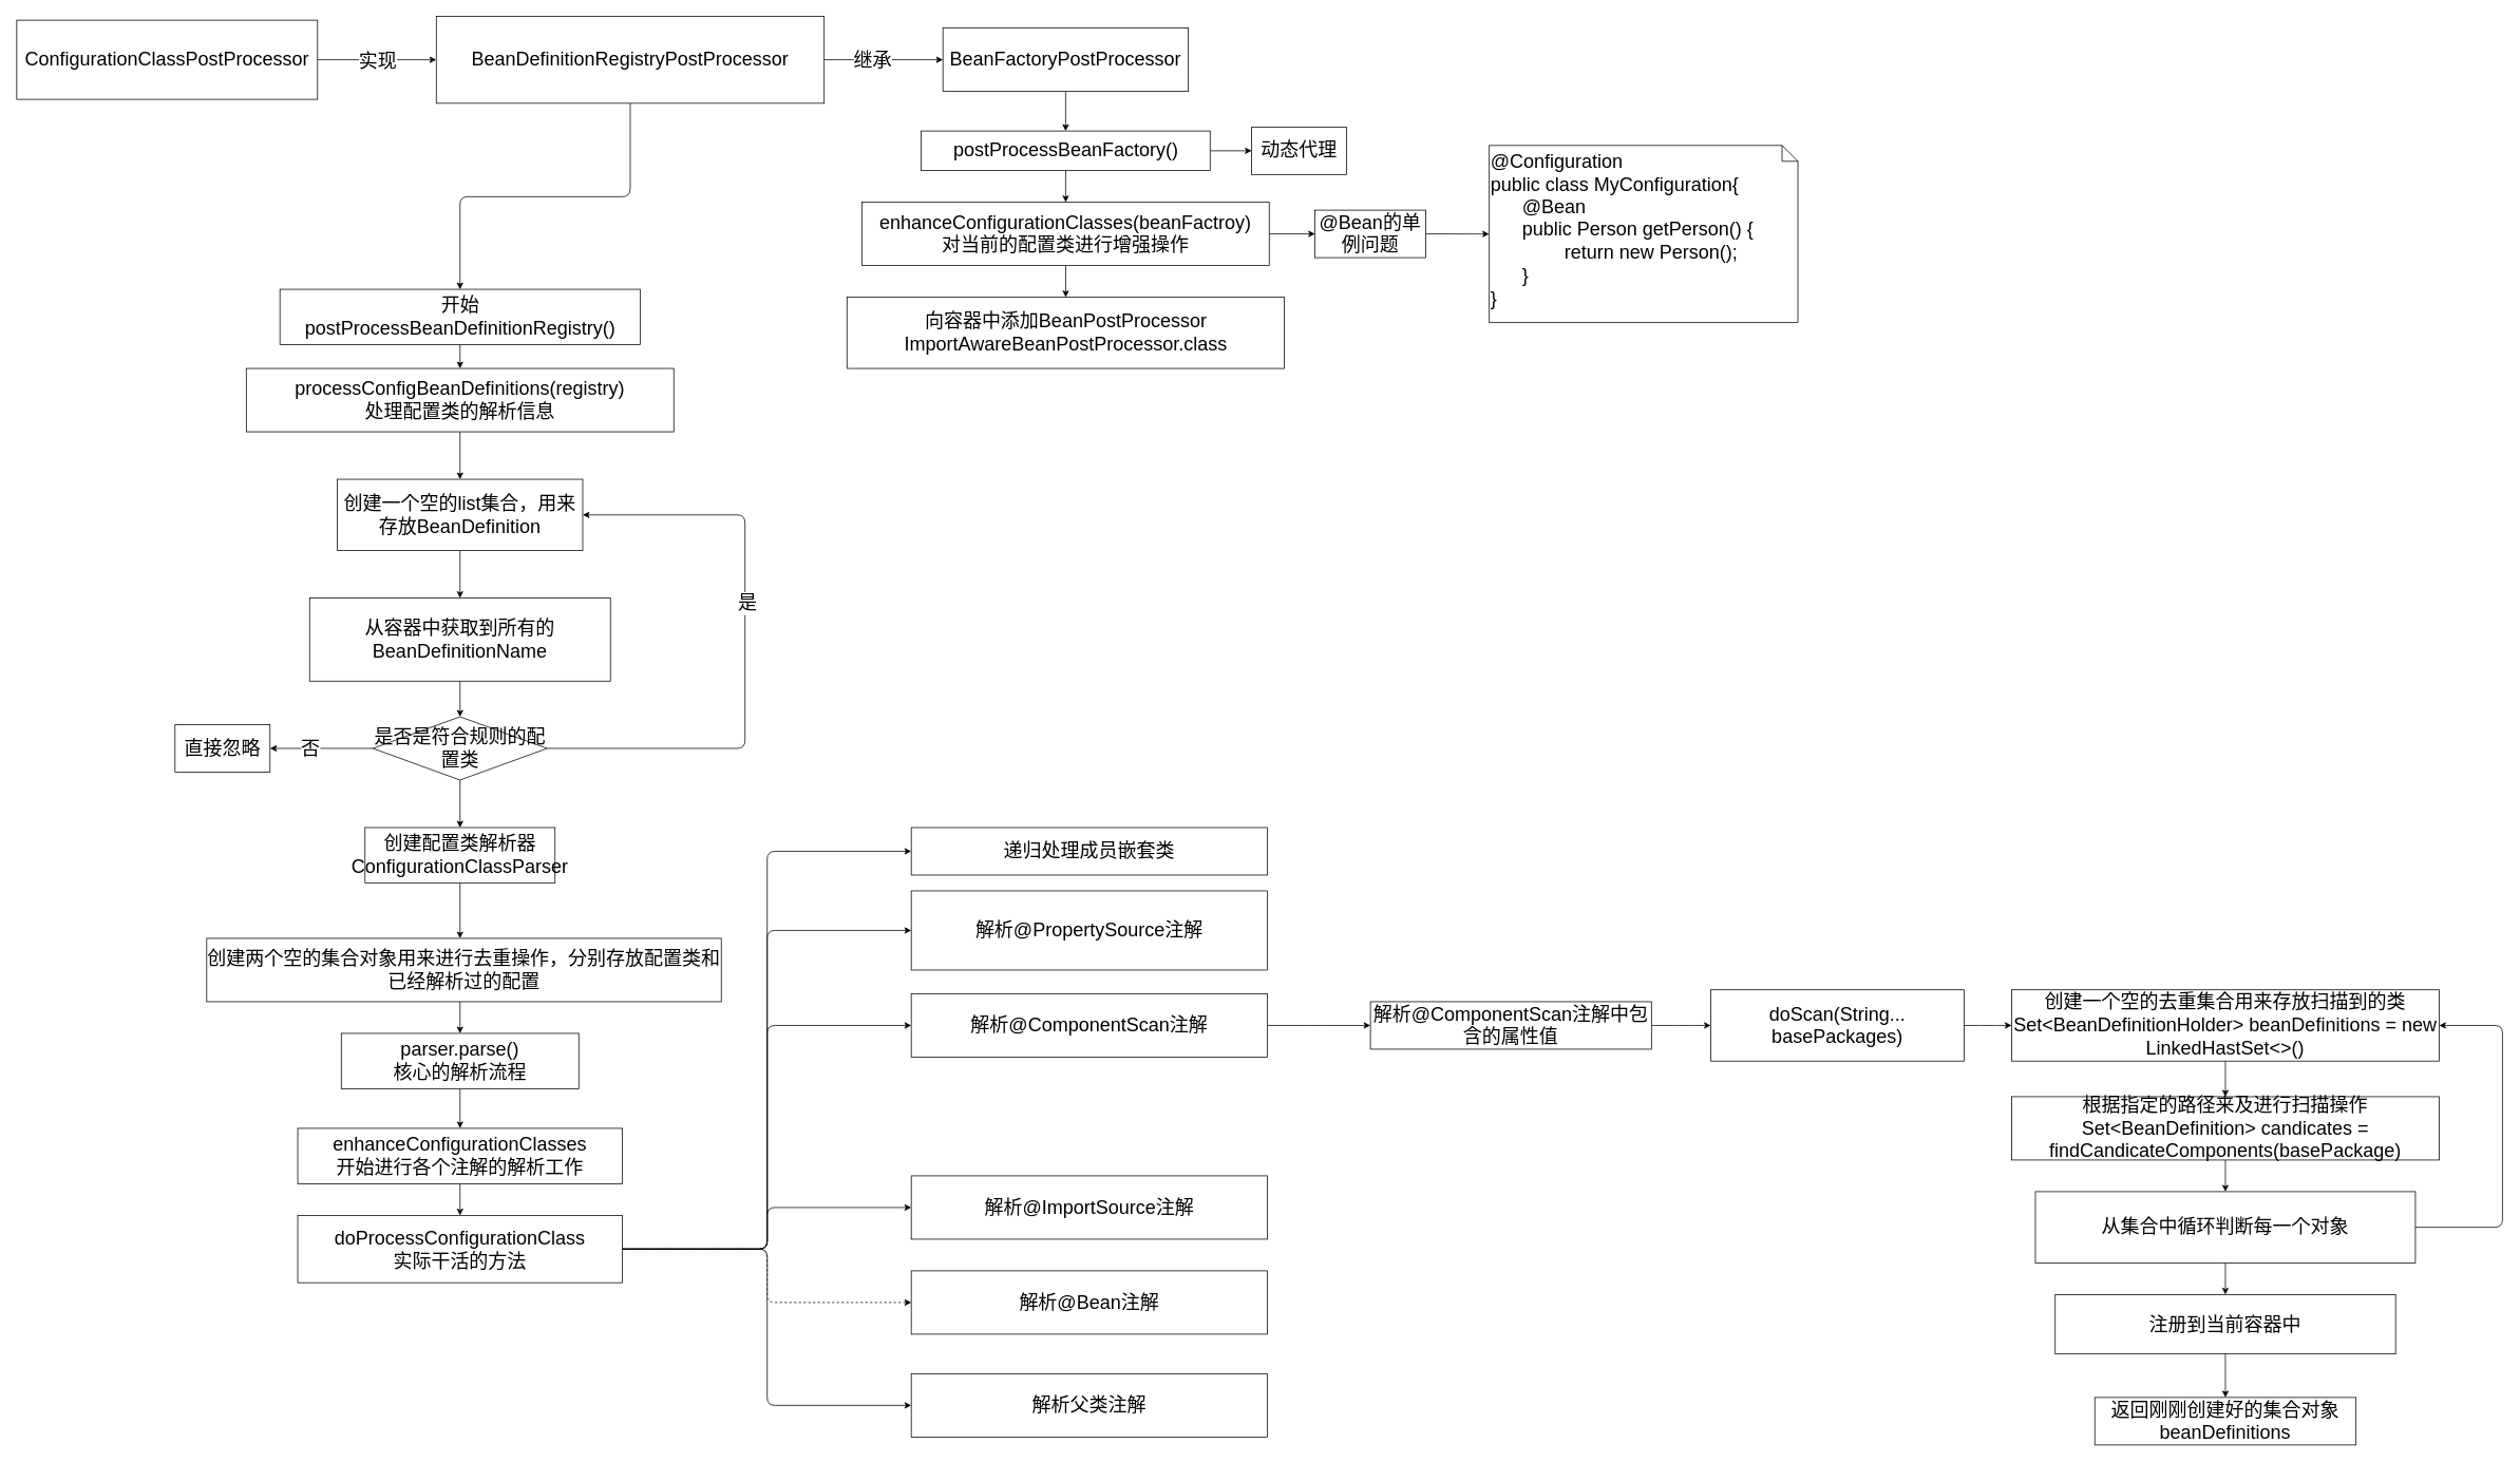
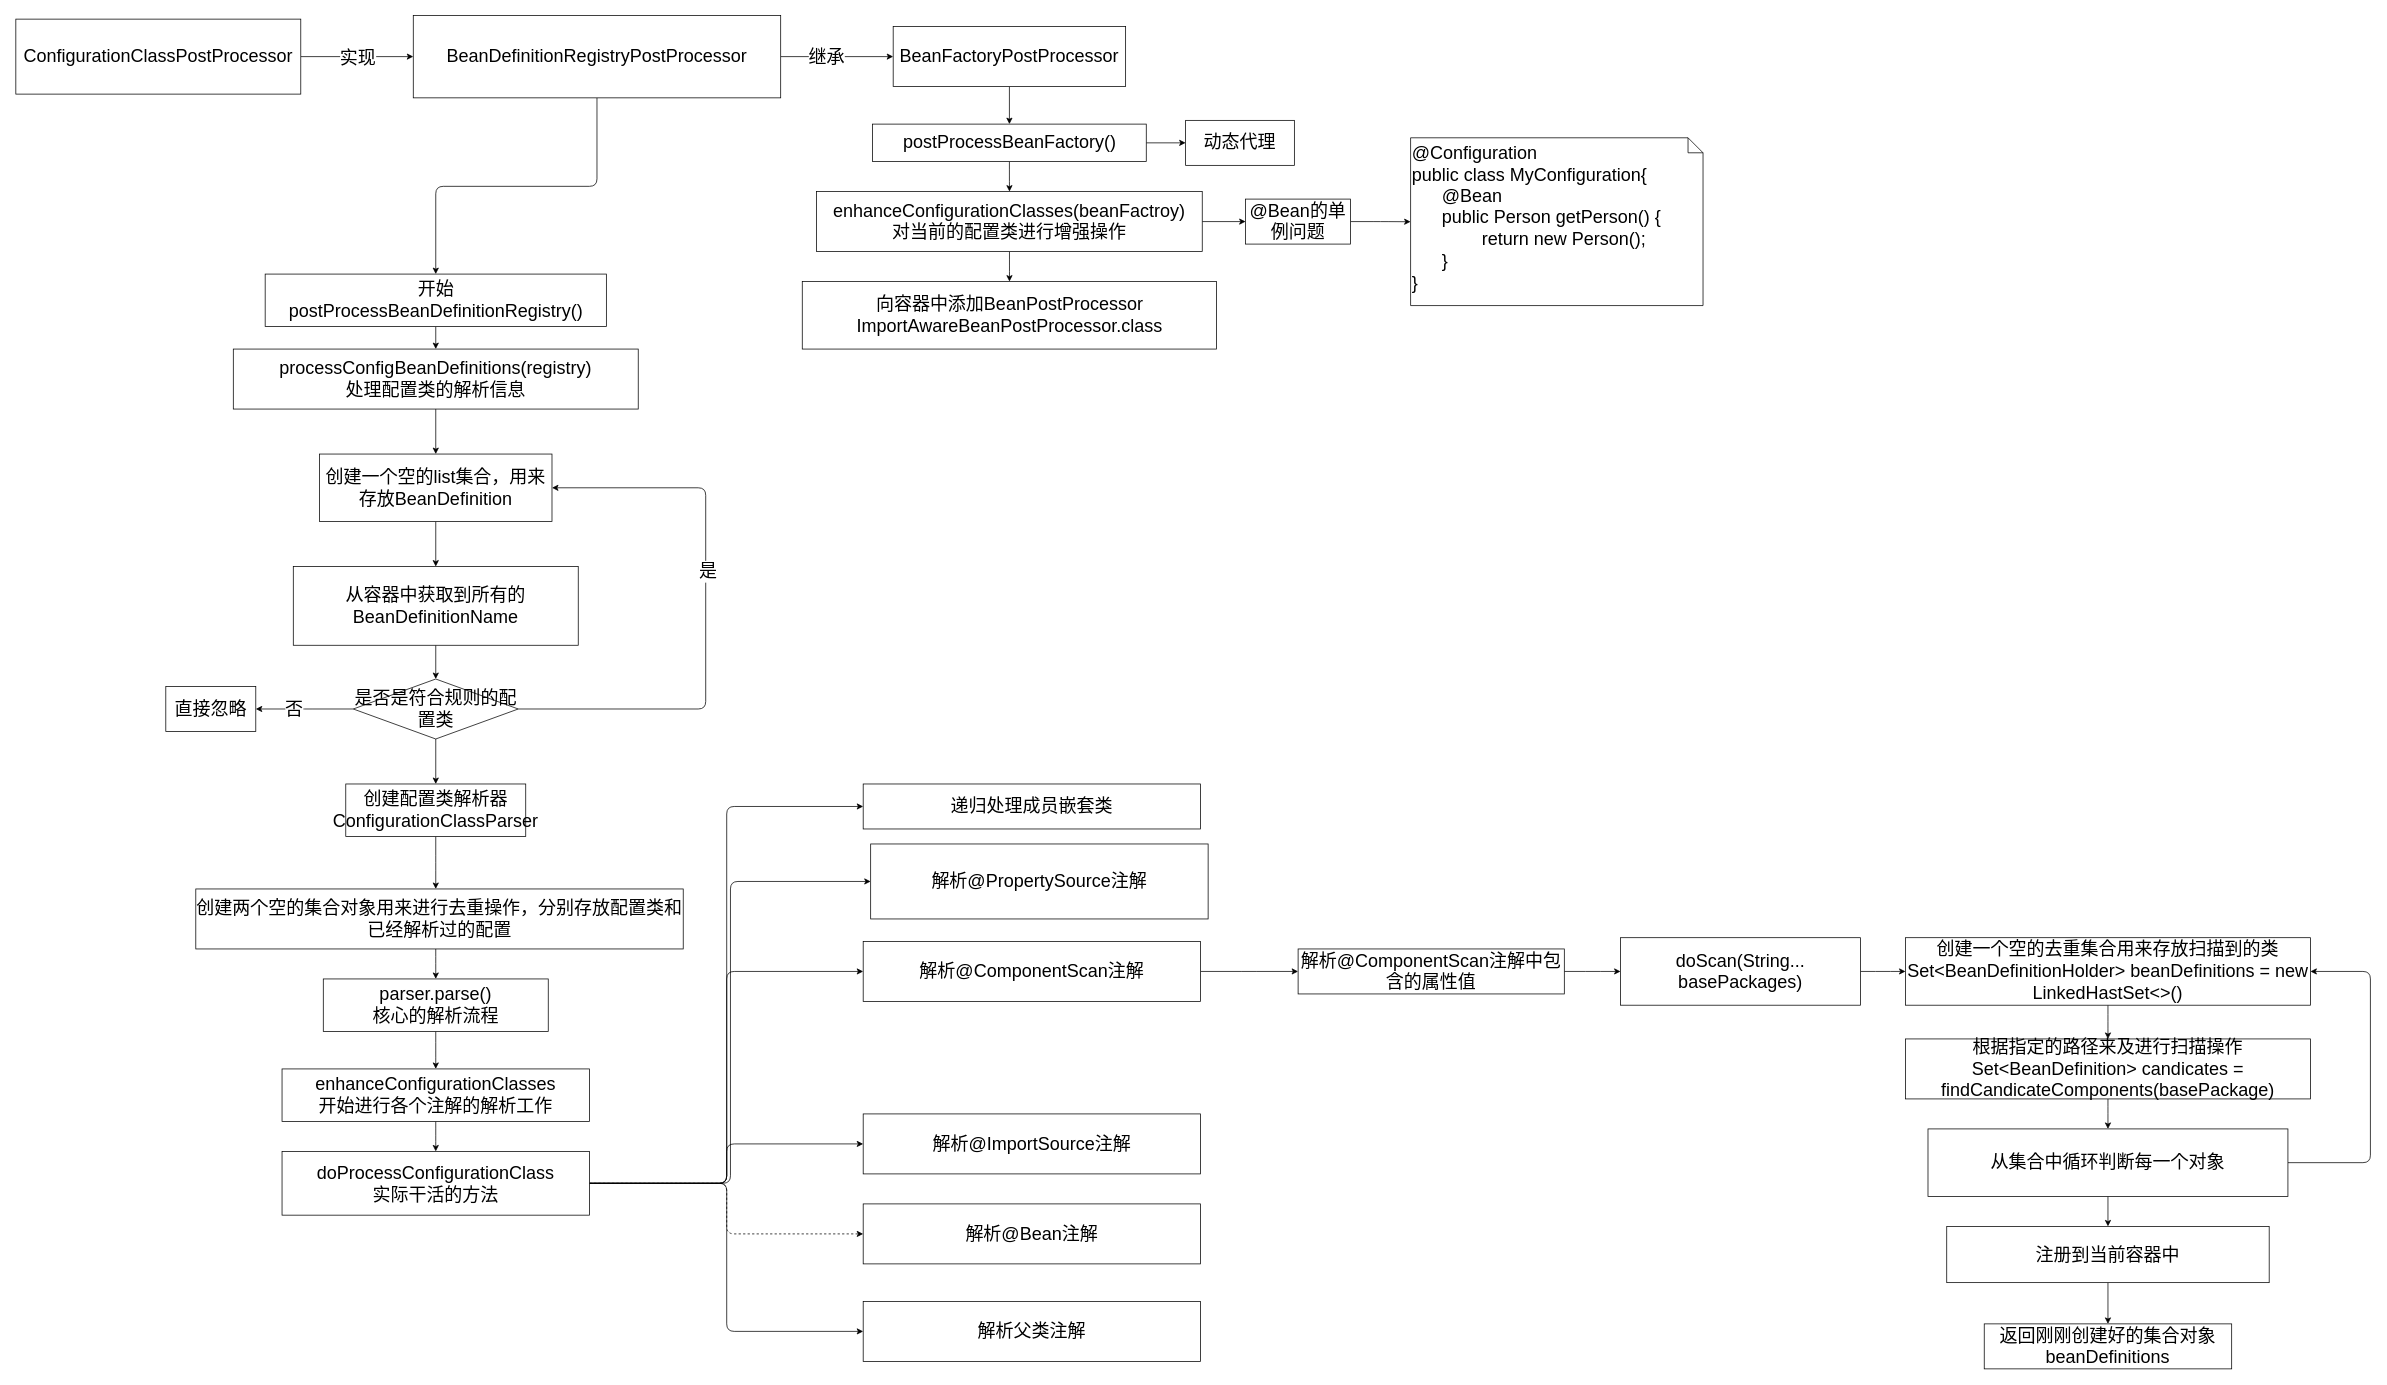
- <mxCell id="65" value="&lt;font style=&quot;font-size: 24px&quot;&gt;动态代理&lt;/font&gt;" style="whiteSpace=wrap;html=1;" vertex="1" parent="1"><mxGeometry x="1580" y="160" width="120" height="60" as="geometry" /></mxCell>
+ <mxCell id="65" value="&lt;font style=&quot;font-size: 24px&quot;&gt;动态代理&lt;/font&gt;" style="whiteSpace=wrap;html=1;" vertex="1" parent="1"><mxGeometry x="1580" y="160" width="145" height="60" as="geometry" /></mxCell>
- <mxCell id="42" value="解析@PropertySource注解" style="whiteSpace=wrap;html=1;fontSize=24;" vertex="1" parent="1"><mxGeometry x="1150" y="1125" width="450" height="100" as="geometry" /></mxCell>
+ <mxCell id="42" value="解析@PropertySource注解" style="whiteSpace=wrap;html=1;fontSize=24;" vertex="1" parent="1"><mxGeometry x="1160" y="1125" width="450" height="100" as="geometry" /></mxCell>
